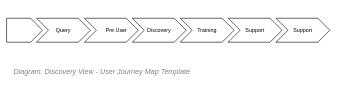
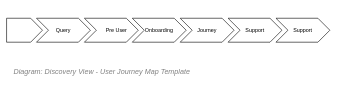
- <mxCell id="3" value="Discovery" style="shape=step;perimeter=stepPerimeter;whiteSpace=wrap;html=1;fixedSize=1;strokeWidth=1;fillColor=none;fontSize=9;align=center;" vertex="1" parent="1"><mxGeometry x="220" y="30" width="90" height="40" as="geometry" /></mxCell>
+ <mxCell id="3" value="Onboarding" style="shape=step;perimeter=stepPerimeter;whiteSpace=wrap;html=1;fixedSize=1;strokeWidth=1;fillColor=none;fontSize=9;align=center;" vertex="1" parent="1"><mxGeometry x="220" y="30" width="90" height="40" as="geometry" /></mxCell>
- <mxCell id="6" value="Training" style="shape=step;perimeter=stepPerimeter;whiteSpace=wrap;html=1;fixedSize=1;strokeWidth=1;fillColor=none;fontSize=9;align=center;" vertex="1" parent="1"><mxGeometry x="300" y="30" width="90" height="40" as="geometry" /></mxCell>
+ <mxCell id="6" value="Journey" style="shape=step;perimeter=stepPerimeter;whiteSpace=wrap;html=1;fixedSize=1;strokeWidth=1;fillColor=none;fontSize=9;align=center;" vertex="1" parent="1"><mxGeometry x="300" y="30" width="90" height="40" as="geometry" /></mxCell>
